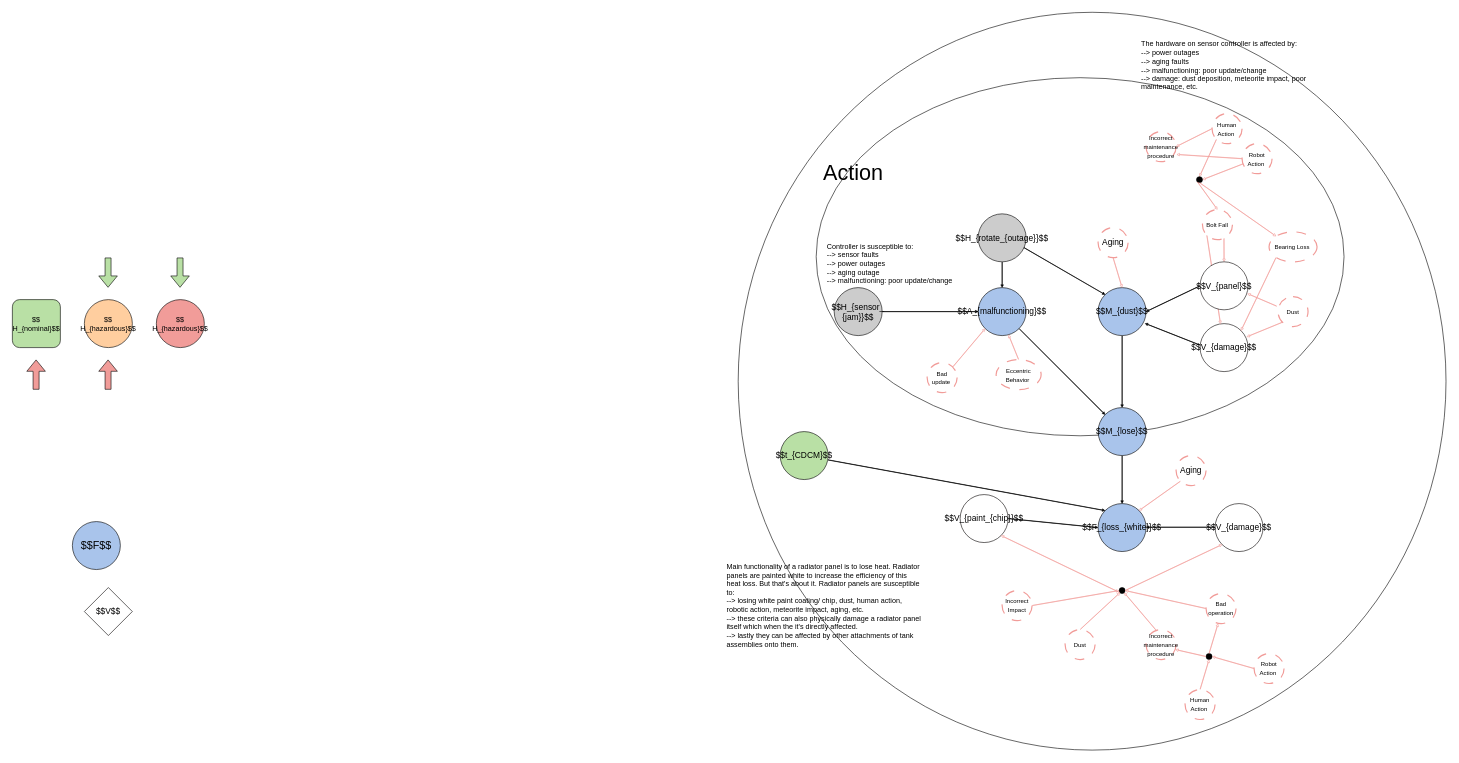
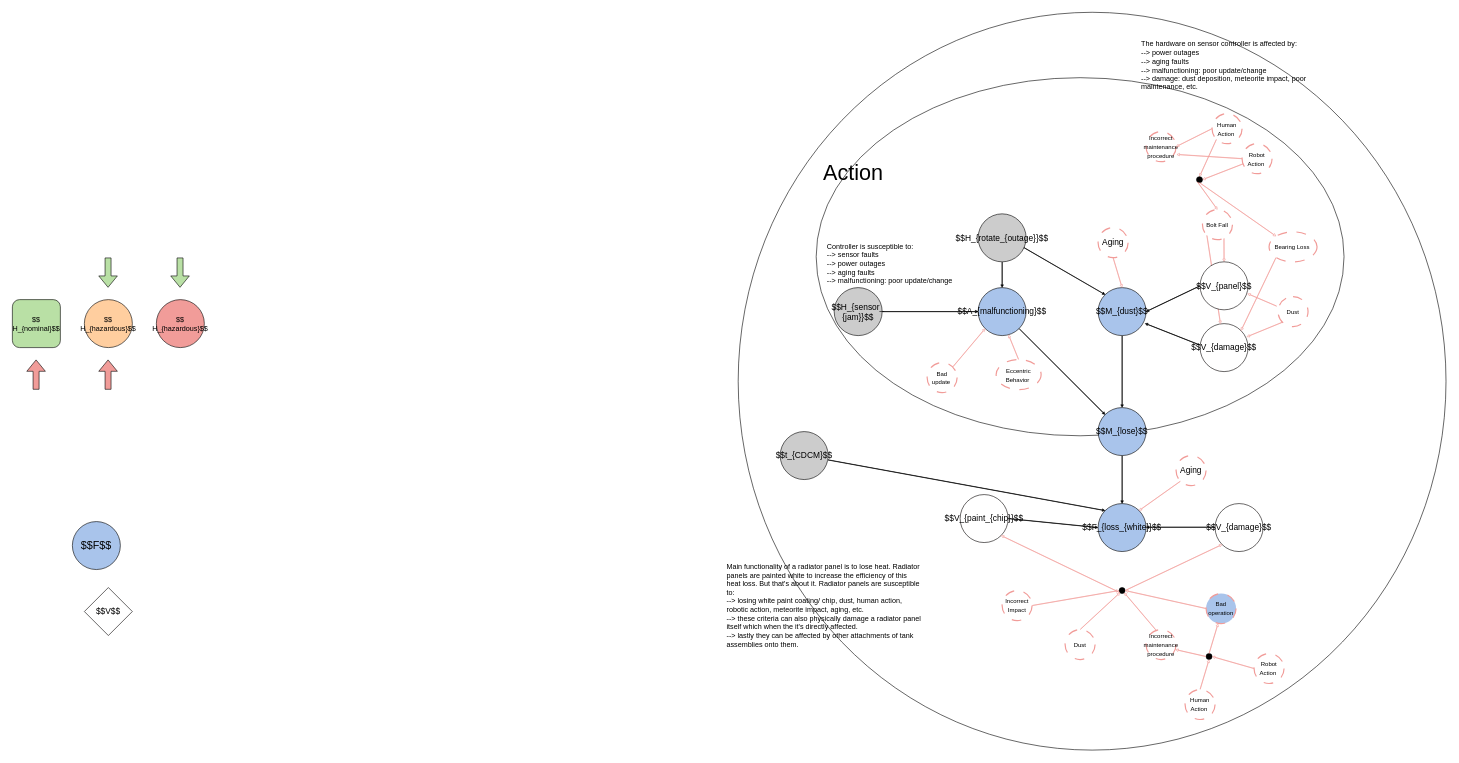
- <mxCell id="17" value="&lt;div style=&quot;text-align: left;&quot;&gt;Controller is susceptible to:&amp;nbsp;&lt;/div&gt;&lt;div style=&quot;text-align: left;&quot;&gt;--&amp;gt; sensor faults&amp;nbsp;&lt;/div&gt;&lt;div style=&quot;text-align: left;&quot;&gt;--&amp;gt; power outages&amp;nbsp;&lt;/div&gt;&lt;div style=&quot;text-align: left;&quot;&gt;--&amp;gt; aging outage&lt;/div&gt;&lt;div style=&quot;text-align: left;&quot;&gt;--&amp;gt; malfunctioning: poor update/change&amp;nbsp;&lt;/div&gt;" style="text;html=1;strokeColor=none;fillColor=none;align=center;verticalAlign=middle;whiteSpace=wrap;rounded=0;" parent="1" vertex="1"><mxGeometry x="1320" y="359" width="329" height="160" as="geometry" /></mxCell>
+ <mxCell id="17" value="&lt;div style=&quot;text-align: left;&quot;&gt;Controller is susceptible to:&amp;nbsp;&lt;/div&gt;&lt;div style=&quot;text-align: left;&quot;&gt;--&amp;gt; sensor faults&amp;nbsp;&lt;/div&gt;&lt;div style=&quot;text-align: left;&quot;&gt;--&amp;gt; power outages&amp;nbsp;&lt;/div&gt;&lt;div style=&quot;text-align: left;&quot;&gt;--&amp;gt; aging faults&lt;/div&gt;&lt;div style=&quot;text-align: left;&quot;&gt;--&amp;gt; malfunctioning: poor update/change&amp;nbsp;&lt;/div&gt;" style="text;html=1;strokeColor=none;fillColor=none;align=center;verticalAlign=middle;whiteSpace=wrap;rounded=0;" parent="1" vertex="1"><mxGeometry x="1320" y="359" width="329" height="160" as="geometry" /></mxCell>
- <mxCell id="82" value="&lt;font style=&quot;font-size: 14px;&quot;&gt;$$t_{CDCM}$$&lt;/font&gt;" style="ellipse;whiteSpace=wrap;html=1;aspect=fixed;fillColor=#b9e0a5;" vertex="1" parent="1"><mxGeometry x="1300" y="719" width="80" height="80" as="geometry" /></mxCell>
+ <mxCell id="82" value="&lt;font style=&quot;font-size: 14px;&quot;&gt;$$t_{CDCM}$$&lt;/font&gt;" style="ellipse;whiteSpace=wrap;html=1;aspect=fixed;fillColor=#CCCCCC;" vertex="1" parent="1"><mxGeometry x="1300" y="719" width="80" height="80" as="geometry" /></mxCell>
- <mxCell id="47" value="&lt;font style=&quot;font-size: 10px;&quot;&gt;Bad operation&lt;/font&gt;" style="ellipse;whiteSpace=wrap;html=1;aspect=fixed;fillColor=#FFFFFF;strokeColor=#F19C99;strokeWidth=2;dashed=1;dashPattern=8 8;" parent="1" vertex="1"><mxGeometry x="2010" y="989" width="50" height="50" as="geometry" /></mxCell>
+ <mxCell id="47" value="&lt;font style=&quot;font-size: 10px;&quot;&gt;Bad operation&lt;/font&gt;" style="ellipse;whiteSpace=wrap;html=1;aspect=fixed;fillColor=#a9c4eb;strokeColor=#F19C99;strokeWidth=2;dashed=1;dashPattern=8 8;" parent="1" vertex="1"><mxGeometry x="2010" y="989" width="50" height="50" as="geometry" /></mxCell>
